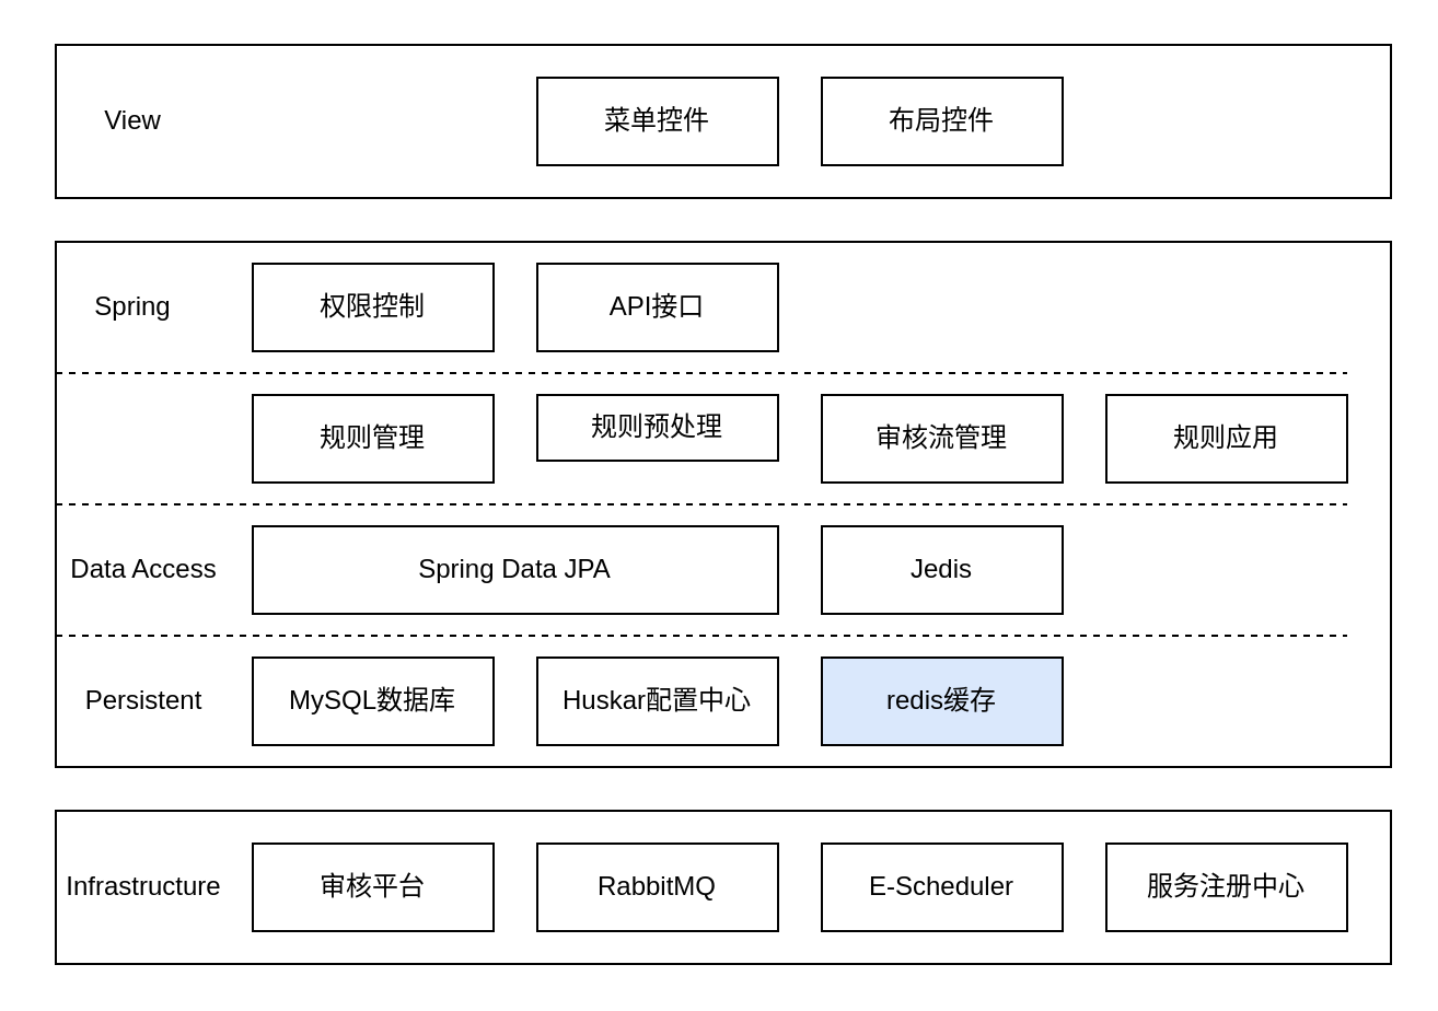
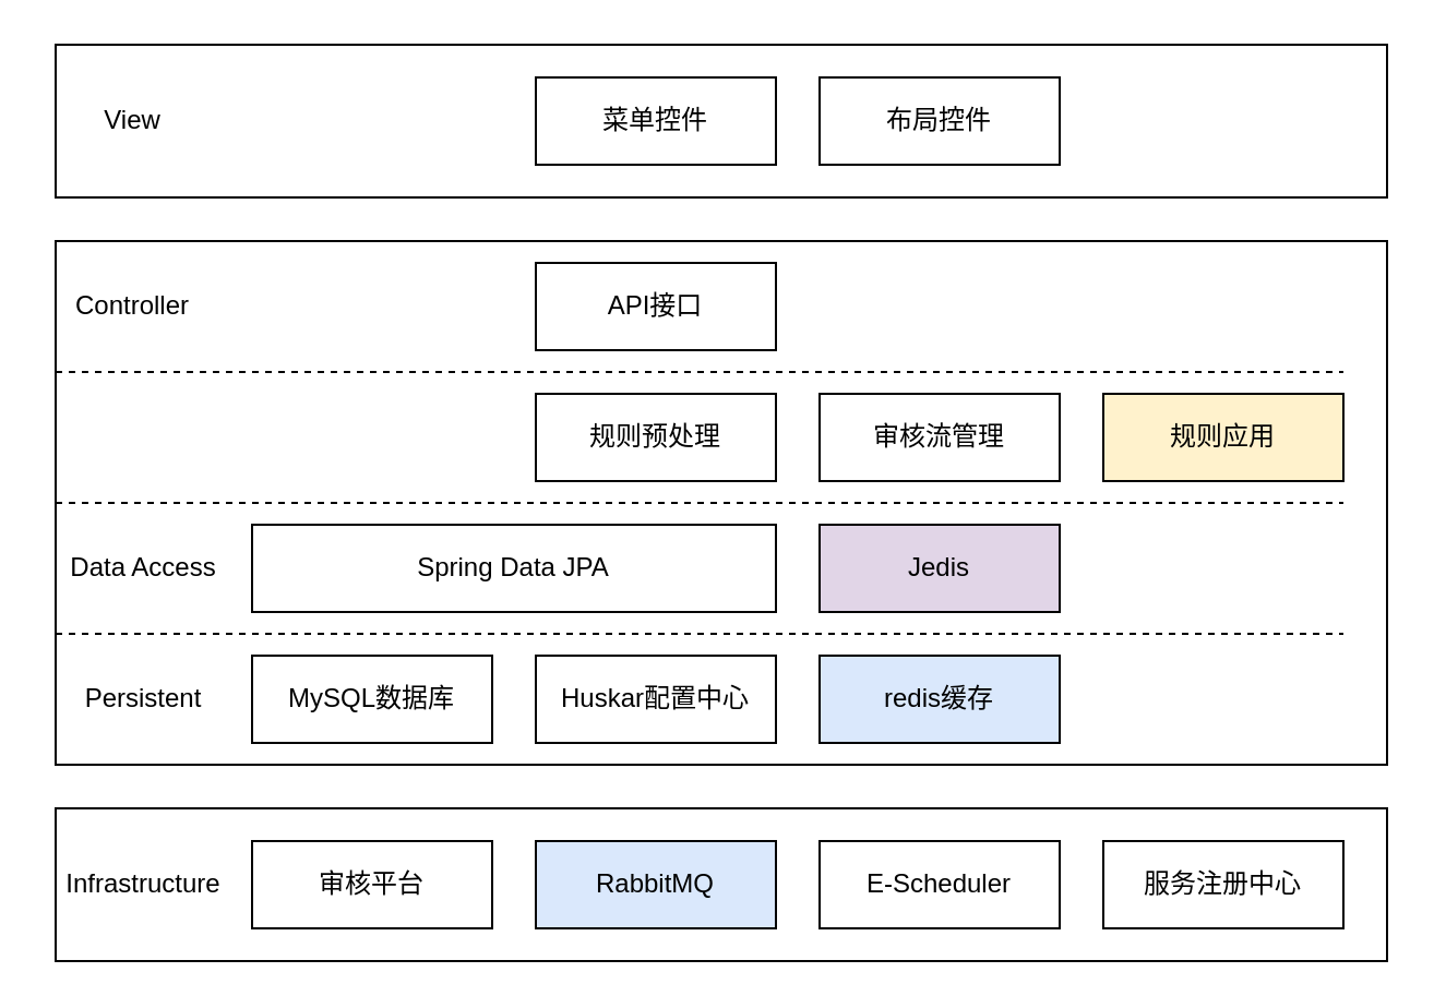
- <mxCell id="10" value="Spring" style="text;html=1;align=center;verticalAlign=middle;resizable=0;points=[];autosize=1;" vertex="1" parent="1"><mxGeometry x="25" y="130" width="70" height="20" as="geometry" /></mxCell>
+ <mxCell id="10" value="Controller" style="text;html=1;align=center;verticalAlign=middle;resizable=0;points=[];autosize=1;" vertex="1" parent="1"><mxGeometry x="25" y="130" width="70" height="20" as="geometry" /></mxCell>
- <mxCell id="7" value="权限控制" style="rounded=0;whiteSpace=wrap;html=1;" vertex="1" parent="1"><mxGeometry x="115" y="120" width="110" height="40" as="geometry" /></mxCell>
- <mxCell id="13" value="规则预处理" style="rounded=0;whiteSpace=wrap;html=1;" vertex="1" parent="1"><mxGeometry x="245" y="180" width="110" height="30" as="geometry" /></mxCell>
+ <mxCell id="13" value="规则预处理" style="rounded=0;whiteSpace=wrap;html=1;" vertex="1" parent="1"><mxGeometry x="245" y="180" width="110" height="40" as="geometry" /></mxCell>
- <mxCell id="12" value="规则管理" style="rounded=0;whiteSpace=wrap;html=1;" vertex="1" parent="1"><mxGeometry x="115" y="180" width="110" height="40" as="geometry" /></mxCell>
- <mxCell id="15" value="规则应用" style="rounded=0;whiteSpace=wrap;html=1;" vertex="1" parent="1"><mxGeometry x="505" y="180" width="110" height="40" as="geometry" /></mxCell>
+ <mxCell id="15" value="规则应用" style="rounded=0;whiteSpace=wrap;html=1;fillColor=#fff2cc;" vertex="1" parent="1"><mxGeometry x="505" y="180" width="110" height="40" as="geometry" /></mxCell>
- <mxCell id="19" value="Jedis" style="rounded=0;whiteSpace=wrap;html=1;" vertex="1" parent="1"><mxGeometry x="375" y="240" width="110" height="40" as="geometry" /></mxCell>
+ <mxCell id="19" value="Jedis" style="rounded=0;whiteSpace=wrap;html=1;fillColor=#e1d5e7;" vertex="1" parent="1"><mxGeometry x="375" y="240" width="110" height="40" as="geometry" /></mxCell>
- <mxCell id="27" value="RabbitMQ" style="rounded=0;whiteSpace=wrap;html=1;" vertex="1" parent="1"><mxGeometry x="245" y="385" width="110" height="40" as="geometry" /></mxCell>
+ <mxCell id="27" value="RabbitMQ" style="rounded=0;whiteSpace=wrap;html=1;fillColor=#dae8fc;" vertex="1" parent="1"><mxGeometry x="245" y="385" width="110" height="40" as="geometry" /></mxCell>
